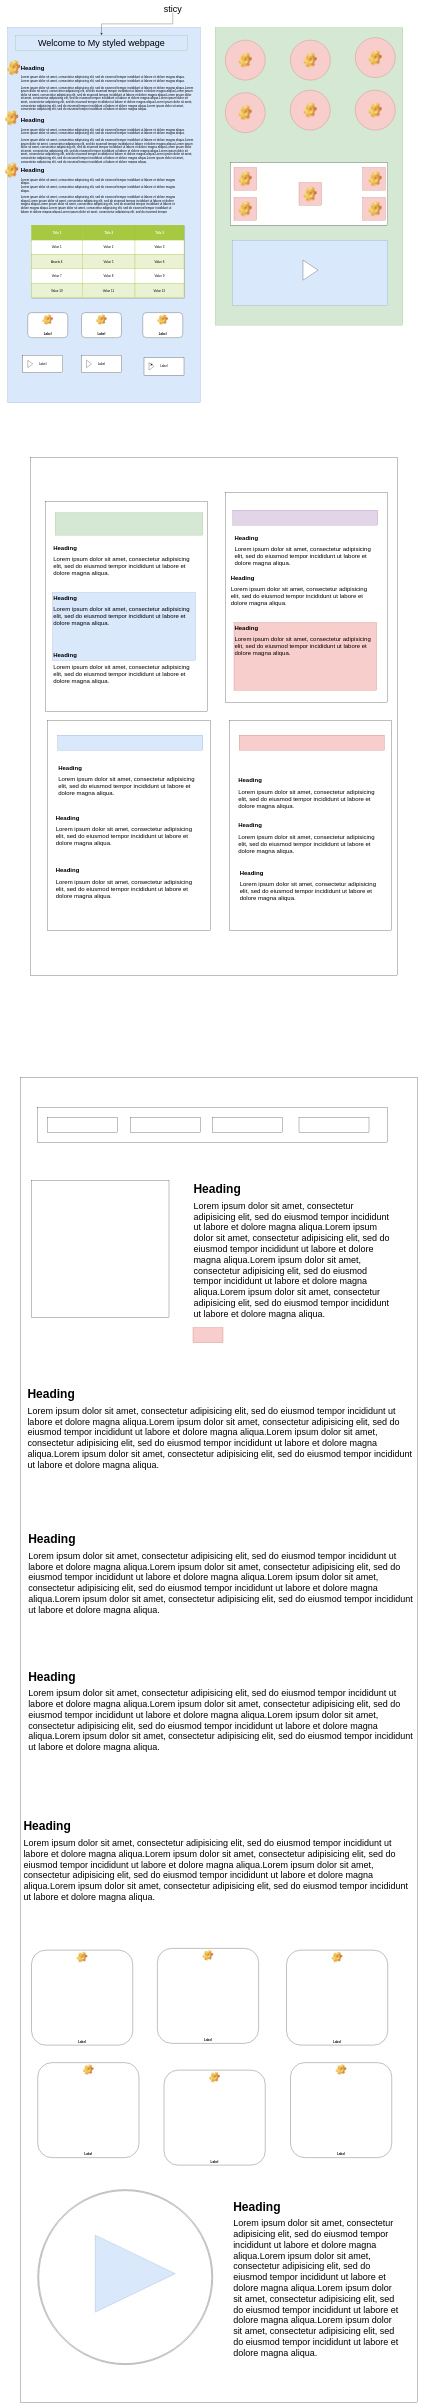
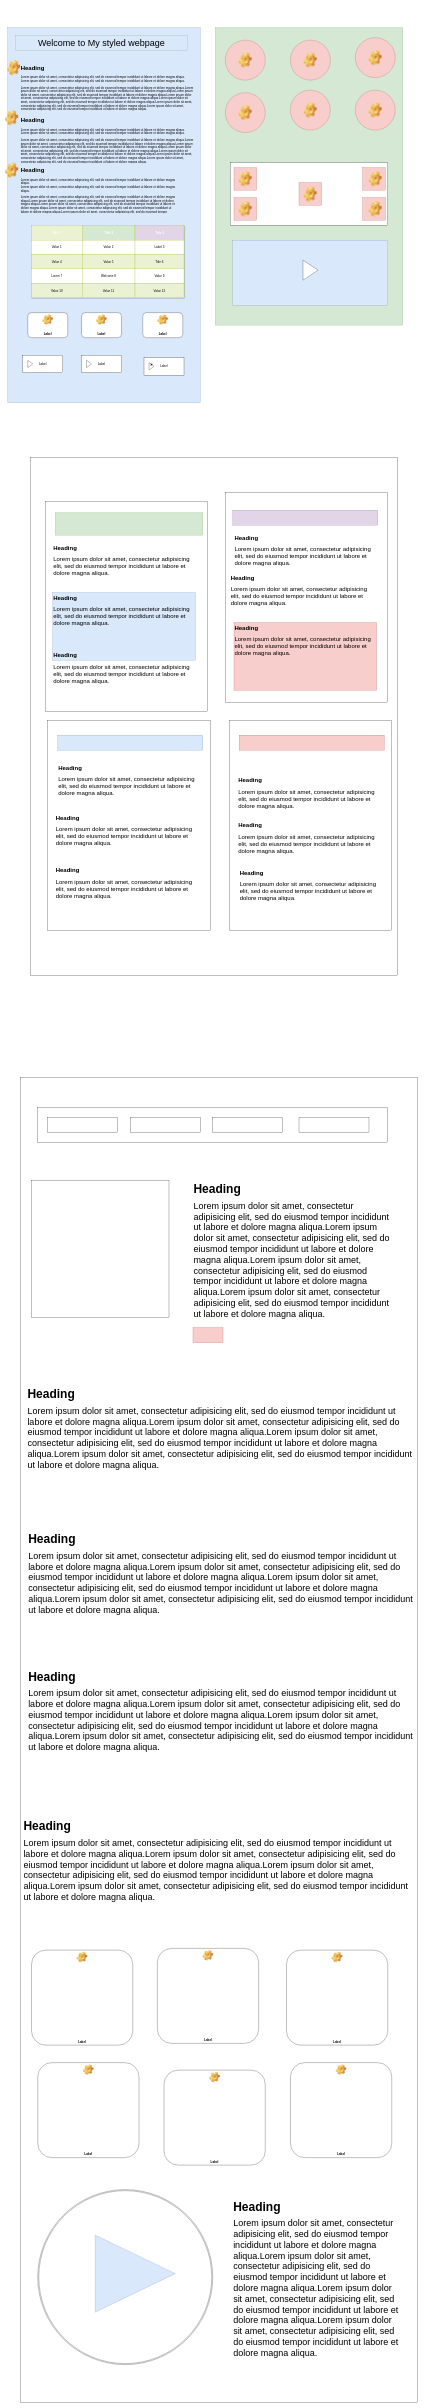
- <mxCell id="66" value="&lt;font style=&quot;font-size: 36px;&quot;&gt;sticy&lt;/font&gt;" style="text;html=1;align=center;verticalAlign=middle;whiteSpace=wrap;rounded=0;" parent="1" vertex="1"><mxGeometry x="660" y="20" width="60" height="30" as="geometry" /></mxCell>
- <mxCell id="65" style="edgeStyle=orthogonalEdgeStyle;rounded=0;orthogonalLoop=1;jettySize=auto;html=1;" parent="1" source="66" target="3" edge="1"><mxGeometry relative="1" as="geometry" /></mxCell>
- <mxCell id="12" value="Title 1" style="connectable=0;recursiveResize=0;strokeColor=inherit;fillColor=#A7C942;align=center;fontStyle=1;fontColor=#FFFFFF;html=1;" parent="11" vertex="1"><mxGeometry width="203" height="60" as="geometry"><mxRectangle width="203" height="60" as="alternateBounds" /></mxGeometry></mxCell>
+ <mxCell id="12" value="Title 1" style="connectable=0;recursiveResize=0;strokeColor=inherit;fillColor=#eaf2d3;align=center;fontStyle=1;fontColor=#FFFFFF;html=1;" parent="11" vertex="1"><mxGeometry width="203" height="60" as="geometry"><mxRectangle width="203" height="60" as="alternateBounds" /></mxGeometry></mxCell>
- <mxCell id="13" value="Title 2" style="connectable=0;recursiveResize=0;strokeColor=inherit;fillColor=#A7C942;align=center;fontStyle=1;fontColor=#FFFFFF;html=1;" parent="11" vertex="1"><mxGeometry x="203" width="211" height="60" as="geometry"><mxRectangle width="211" height="60" as="alternateBounds" /></mxGeometry></mxCell>
+ <mxCell id="13" value="Title 2" style="connectable=0;recursiveResize=0;strokeColor=inherit;fillColor=#d5e8d4;align=center;fontStyle=1;fontColor=#FFFFFF;html=1;" parent="11" vertex="1"><mxGeometry x="203" width="211" height="60" as="geometry"><mxRectangle width="211" height="60" as="alternateBounds" /></mxGeometry></mxCell>
- <mxCell id="14" value="Title 3" style="connectable=0;recursiveResize=0;strokeColor=inherit;fillColor=#A7C942;align=center;fontStyle=1;fontColor=#FFFFFF;html=1;" parent="11" vertex="1"><mxGeometry x="414" width="196" height="60" as="geometry"><mxRectangle width="196" height="60" as="alternateBounds" /></mxGeometry></mxCell>
+ <mxCell id="14" value="Title 3" style="connectable=0;recursiveResize=0;strokeColor=inherit;fillColor=#e1d5e7;align=center;fontStyle=1;fontColor=#FFFFFF;html=1;" parent="11" vertex="1"><mxGeometry x="414" width="196" height="60" as="geometry"><mxRectangle width="196" height="60" as="alternateBounds" /></mxGeometry></mxCell>
- <mxCell id="18" value="Value 3" style="connectable=0;recursiveResize=0;strokeColor=inherit;fillColor=inherit;align=center;whiteSpace=wrap;html=1;" parent="15" vertex="1"><mxGeometry x="414" width="196" height="58" as="geometry"><mxRectangle width="196" height="58" as="alternateBounds" /></mxGeometry></mxCell>
+ <mxCell id="18" value="Label 3" style="connectable=0;recursiveResize=0;strokeColor=inherit;fillColor=inherit;align=center;whiteSpace=wrap;html=1;" parent="15" vertex="1"><mxGeometry x="414" width="196" height="58" as="geometry"><mxRectangle width="196" height="58" as="alternateBounds" /></mxGeometry></mxCell>
- <mxCell id="20" value="Assets 4" style="connectable=0;recursiveResize=0;strokeColor=inherit;fillColor=inherit;whiteSpace=wrap;html=1;" parent="19" vertex="1"><mxGeometry width="203" height="56" as="geometry"><mxRectangle width="203" height="56" as="alternateBounds" /></mxGeometry></mxCell>
+ <mxCell id="20" value="Value 4" style="connectable=0;recursiveResize=0;strokeColor=inherit;fillColor=inherit;whiteSpace=wrap;html=1;" parent="19" vertex="1"><mxGeometry width="203" height="56" as="geometry"><mxRectangle width="203" height="56" as="alternateBounds" /></mxGeometry></mxCell>
- <mxCell id="22" value="Value 6" style="connectable=0;recursiveResize=0;strokeColor=inherit;fillColor=inherit;whiteSpace=wrap;html=1;" parent="19" vertex="1"><mxGeometry x="414" width="196" height="56" as="geometry"><mxRectangle width="196" height="56" as="alternateBounds" /></mxGeometry></mxCell>
+ <mxCell id="22" value="Title 6" style="connectable=0;recursiveResize=0;strokeColor=inherit;fillColor=inherit;whiteSpace=wrap;html=1;" parent="19" vertex="1"><mxGeometry x="414" width="196" height="56" as="geometry"><mxRectangle width="196" height="56" as="alternateBounds" /></mxGeometry></mxCell>
- <mxCell id="24" value="Value 7" style="connectable=0;recursiveResize=0;strokeColor=inherit;fillColor=inherit;fontStyle=0;align=center;whiteSpace=wrap;html=1;" parent="23" vertex="1"><mxGeometry width="203" height="60" as="geometry"><mxRectangle width="203" height="60" as="alternateBounds" /></mxGeometry></mxCell>
+ <mxCell id="24" value="Lorem 7" style="connectable=0;recursiveResize=0;strokeColor=inherit;fillColor=inherit;fontStyle=0;align=center;whiteSpace=wrap;html=1;" parent="23" vertex="1"><mxGeometry width="203" height="60" as="geometry"><mxRectangle width="203" height="60" as="alternateBounds" /></mxGeometry></mxCell>
- <mxCell id="25" value="Value 8" style="connectable=0;recursiveResize=0;strokeColor=inherit;fillColor=inherit;fontStyle=0;align=center;whiteSpace=wrap;html=1;" parent="23" vertex="1"><mxGeometry x="203" width="211" height="60" as="geometry"><mxRectangle width="211" height="60" as="alternateBounds" /></mxGeometry></mxCell>
+ <mxCell id="25" value="Welcome 8" style="connectable=0;recursiveResize=0;strokeColor=inherit;fillColor=inherit;fontStyle=0;align=center;whiteSpace=wrap;html=1;" parent="23" vertex="1"><mxGeometry x="203" width="211" height="60" as="geometry"><mxRectangle width="211" height="60" as="alternateBounds" /></mxGeometry></mxCell>
